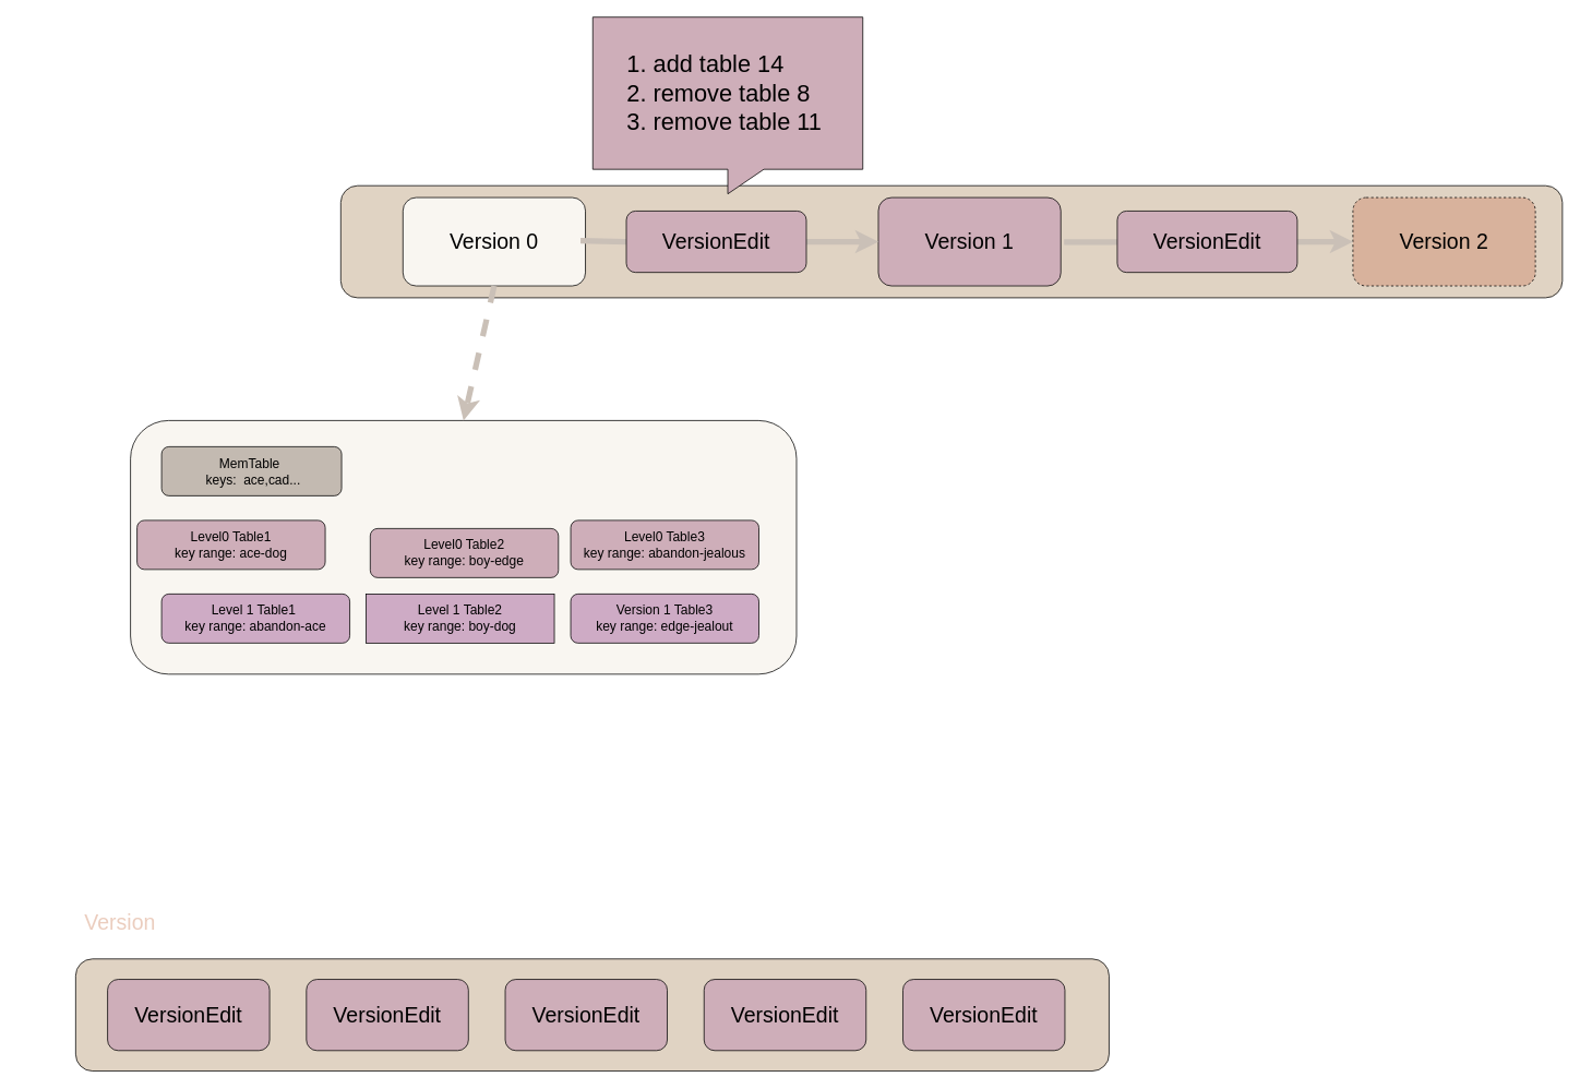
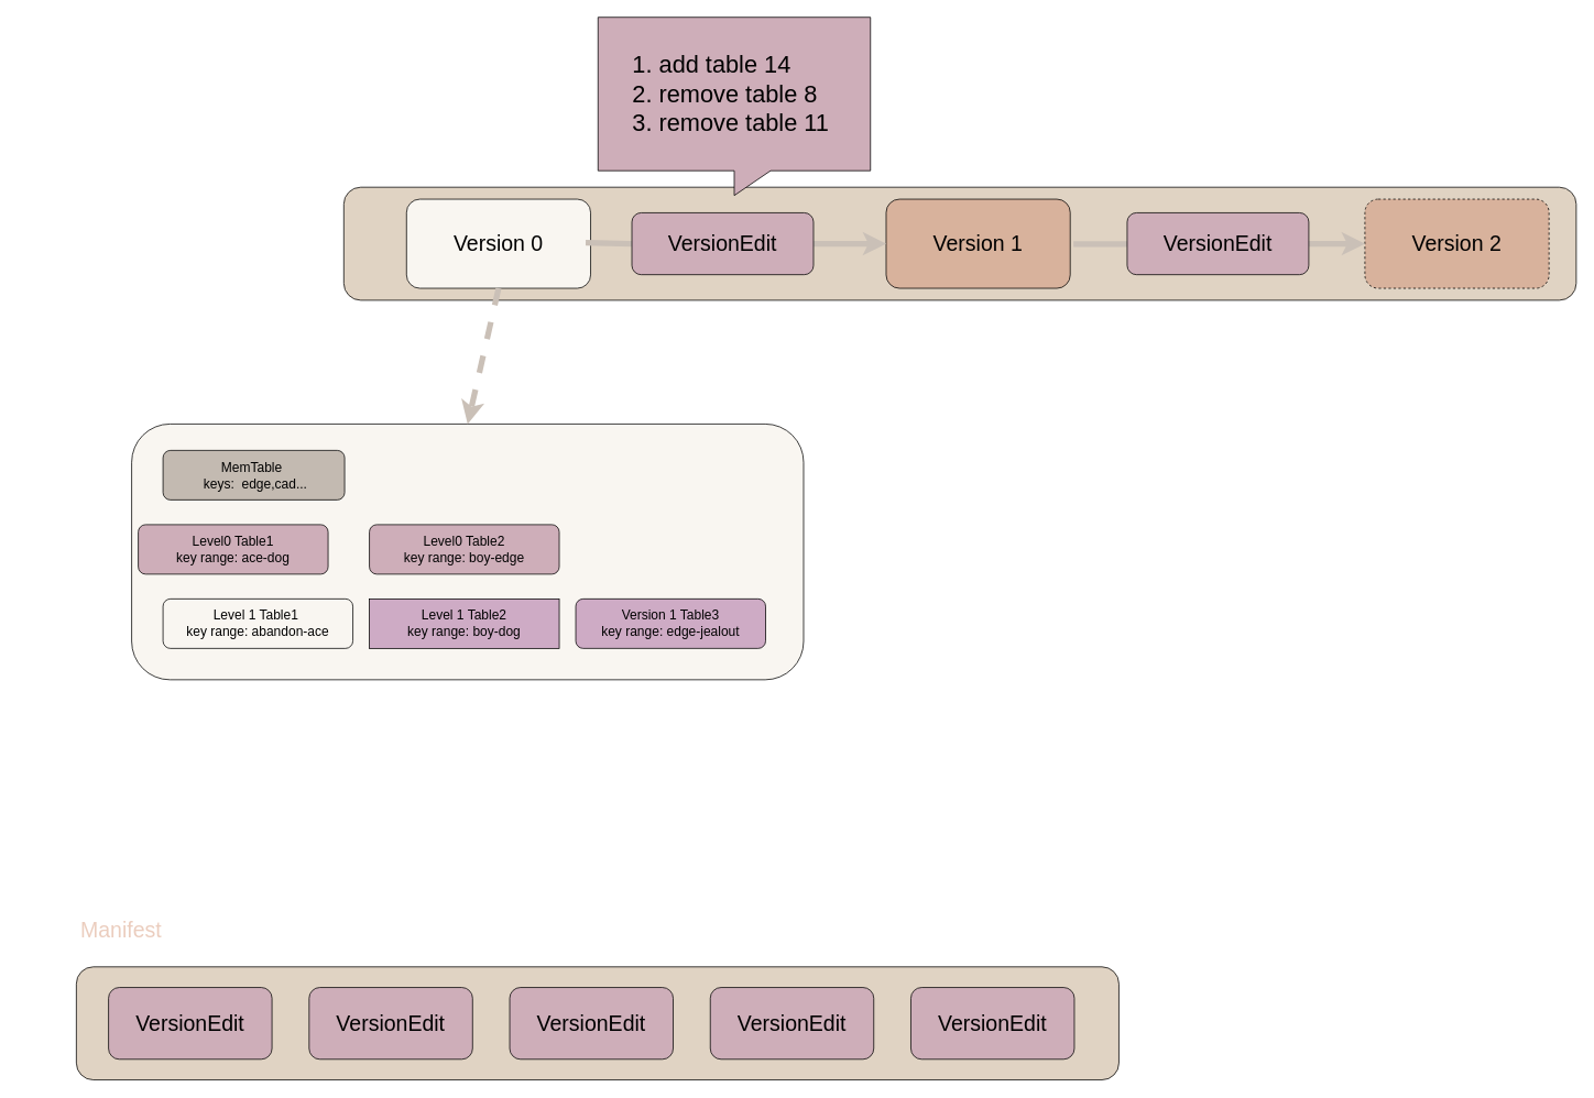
- <mxCell id="4" value="Version 1" style="rounded=1;whiteSpace=wrap;html=1;fontSize=26;fillColor=#ceaeb9;fontColor=default;labelBackgroundColor=none;container=0;strokeWidth=1;" parent="1" vertex="1"><mxGeometry x="1073" y="240.5" width="223" height="108" as="geometry" /></mxCell>
+ <mxCell id="4" value="Version 1" style="rounded=1;whiteSpace=wrap;html=1;fontSize=26;fillColor=#D8B29C;fontColor=default;labelBackgroundColor=none;container=0;strokeWidth=1;" parent="1" vertex="1"><mxGeometry x="1073" y="240.5" width="223" height="108" as="geometry" /></mxCell>
- <mxCell id="9" value="&lt;font style=&quot;font-size: 16px;&quot;&gt;MemTable&amp;nbsp; &lt;br&gt;&amp;nbsp;keys:&amp;nbsp; ace,cad...&lt;/font&gt;" style="rounded=1;whiteSpace=wrap;html=1;fillColor=#C3BAB1;" parent="6" vertex="1"><mxGeometry x="38" y="32" width="220" height="60" as="geometry" /></mxCell>
+ <mxCell id="9" value="&lt;font style=&quot;font-size: 16px;&quot;&gt;MemTable&amp;nbsp; &lt;br&gt;&amp;nbsp;keys:&amp;nbsp; edge,cad...&lt;/font&gt;" style="rounded=1;whiteSpace=wrap;html=1;fillColor=#C3BAB1;" parent="6" vertex="1"><mxGeometry x="38" y="32" width="220" height="60" as="geometry" /></mxCell>
- <mxCell id="11" value="Level0 Table3&lt;br&gt;key range: abandon-jealous" style="rounded=1;whiteSpace=wrap;html=1;fontSize=16;fillColor=#CEAEB9;" parent="6" vertex="1"><mxGeometry x="538" y="122" width="230" height="60" as="geometry" /></mxCell>
- <mxCell id="10" value="Level0 Table2&lt;br&gt;key range: boy-edge" style="rounded=1;whiteSpace=wrap;html=1;fontSize=16;fillColor=#CEAEB9;" parent="6" vertex="1"><mxGeometry x="293" y="132" width="230" height="60" as="geometry" /></mxCell>
+ <mxCell id="10" value="Level0 Table2&lt;br&gt;key range: boy-edge" style="rounded=1;whiteSpace=wrap;html=1;fontSize=16;fillColor=#CEAEB9;" parent="6" vertex="1"><mxGeometry x="288" y="122" width="230" height="60" as="geometry" /></mxCell>
- <mxCell id="12" value="Level 1 Table1&amp;nbsp;&lt;br&gt;key range: abandon-ace" style="rounded=1;whiteSpace=wrap;html=1;fontSize=16;fillColor=#CEABC5;" parent="6" vertex="1"><mxGeometry x="38" y="212" width="230" height="60" as="geometry" /></mxCell>
+ <mxCell id="12" value="Level 1 Table1&amp;nbsp;&lt;br&gt;key range: abandon-ace" style="rounded=1;whiteSpace=wrap;html=1;fontSize=16;fillColor=#f9f6f1;" parent="6" vertex="1"><mxGeometry x="38" y="212" width="230" height="60" as="geometry" /></mxCell>
- <mxCell id="28" value="&lt;font color=&quot;#ebcdbe&quot; style=&quot;font-size: 26px;&quot;&gt;Version&lt;/font&gt;" style="text;html=1;strokeColor=none;fillColor=none;align=center;verticalAlign=middle;whiteSpace=wrap;rounded=0;" vertex="1" parent="1"><mxGeometry x="20" y="1061" width="253" height="132" as="geometry" /></mxCell>
+ <mxCell id="28" value="&lt;font color=&quot;#ebcdbe&quot; style=&quot;font-size: 26px;&quot;&gt;Manifest&lt;/font&gt;" style="text;html=1;strokeColor=none;fillColor=none;align=center;verticalAlign=middle;whiteSpace=wrap;rounded=0;" vertex="1" parent="1"><mxGeometry x="20" y="1061" width="253" height="132" as="geometry" /></mxCell>
